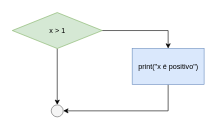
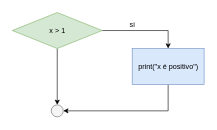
+ <mxCell id="9" value="si" style="text;html=1;resizable=0;autosize=1;align=center;verticalAlign=middle;points=[];fillColor=none;strokeColor=none;rounded=0;" parent="1" vertex="1"><mxGeometry x="210" y="30" width="20" height="20" as="geometry" /></mxCell>
